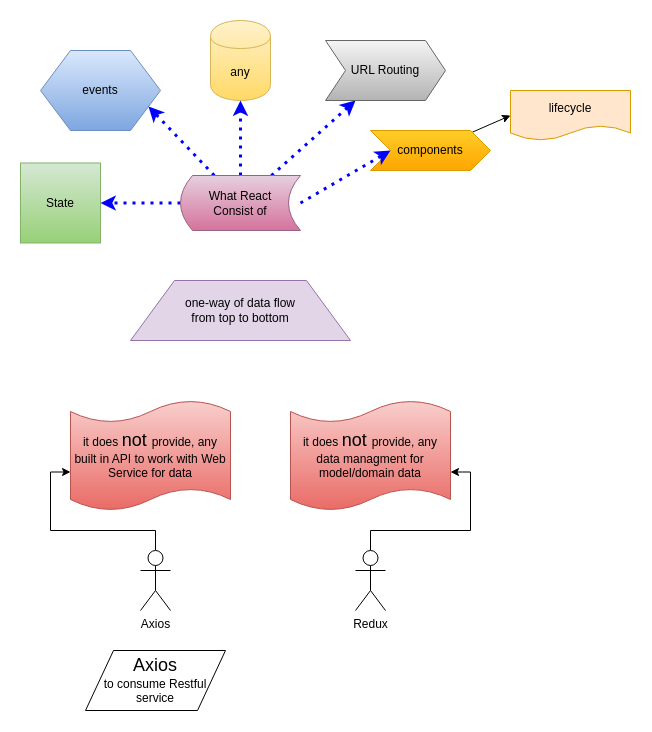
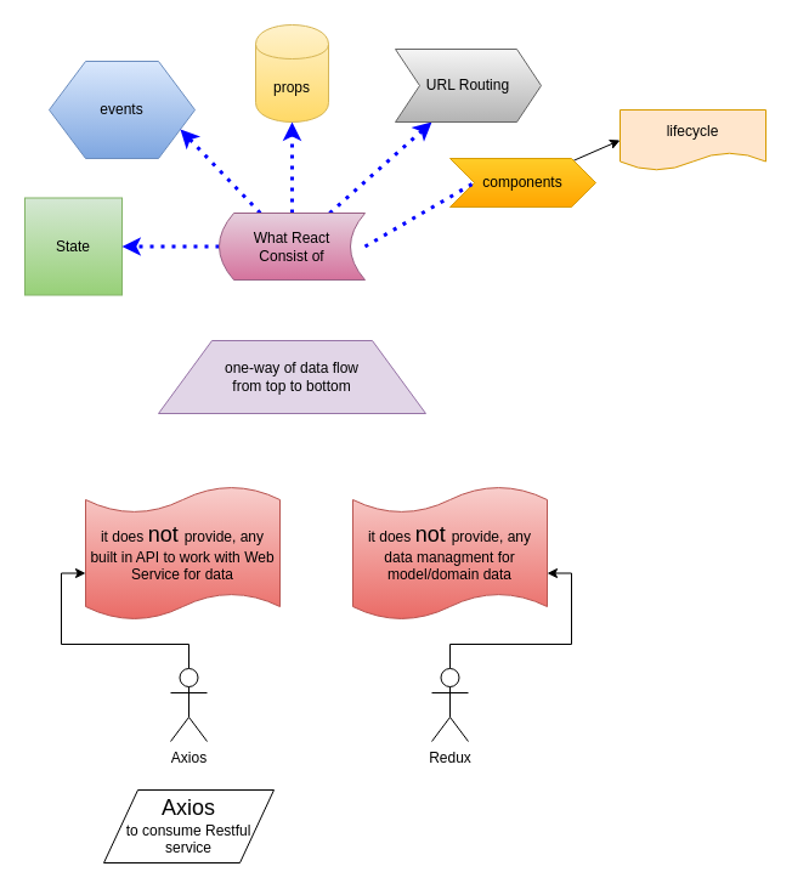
- <mxCell id="3" value="any" style="shape=cylinder;whiteSpace=wrap;html=1;boundedLbl=1;backgroundOutline=1;gradientColor=#ffd966;fillColor=#fff2cc;strokeColor=#d6b656;" parent="1" vertex="1"><mxGeometry x="210" y="20" width="60" height="80" as="geometry" /></mxCell>
+ <mxCell id="3" value="props" style="shape=cylinder;whiteSpace=wrap;html=1;boundedLbl=1;backgroundOutline=1;gradientColor=#ffd966;fillColor=#fff2cc;strokeColor=#d6b656;" parent="1" vertex="1"><mxGeometry x="210" y="20" width="60" height="80" as="geometry" /></mxCell>
- <mxCell id="12" style="edgeStyle=none;rounded=0;orthogonalLoop=1;jettySize=auto;html=1;exitX=1;exitY=0.5;exitDx=0;exitDy=0;entryX=0;entryY=0.5;entryDx=0;entryDy=0;strokeWidth=3;dashed=1;dashPattern=1 2;strokeColor=#0000FF;" parent="1" source="14" target="5" edge="1"><mxGeometry relative="1" as="geometry" /></mxCell>
+ <mxCell id="12" style="edgeStyle=none;rounded=0;orthogonalLoop=1;jettySize=auto;html=1;exitX=1;exitY=0.5;exitDx=0;exitDy=0;entryX=0;entryY=0.5;entryDx=0;entryDy=0;strokeWidth=3;dashed=1;dashPattern=1 2;strokeColor=#0000FF;endArrow=none;" parent="1" source="14" target="5" edge="1"><mxGeometry relative="1" as="geometry" /></mxCell>
